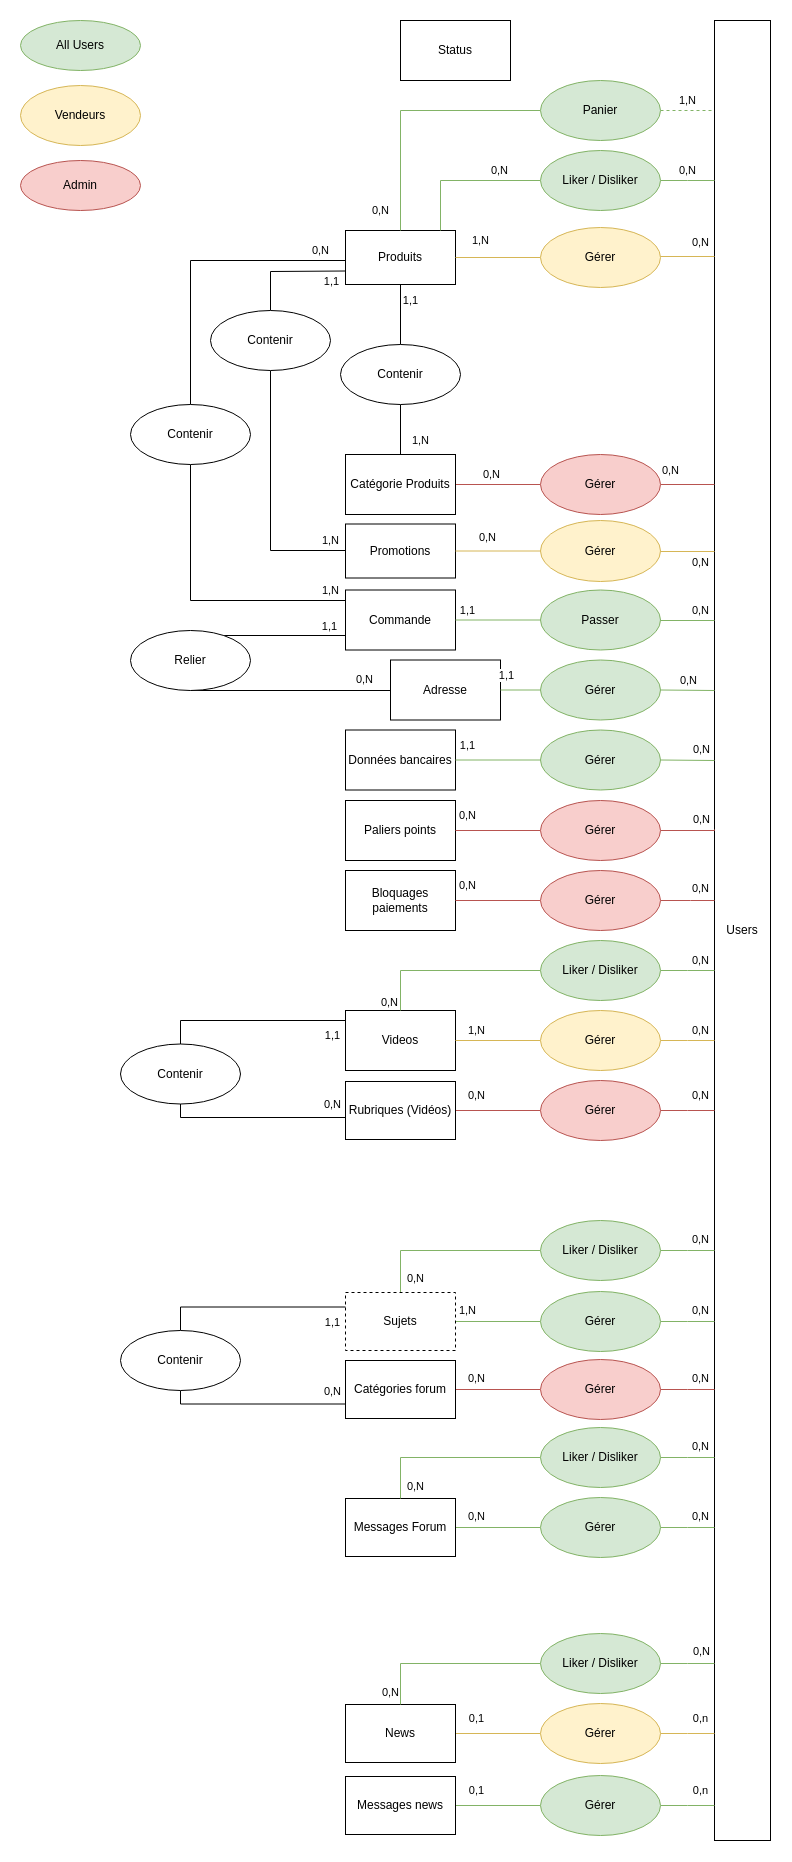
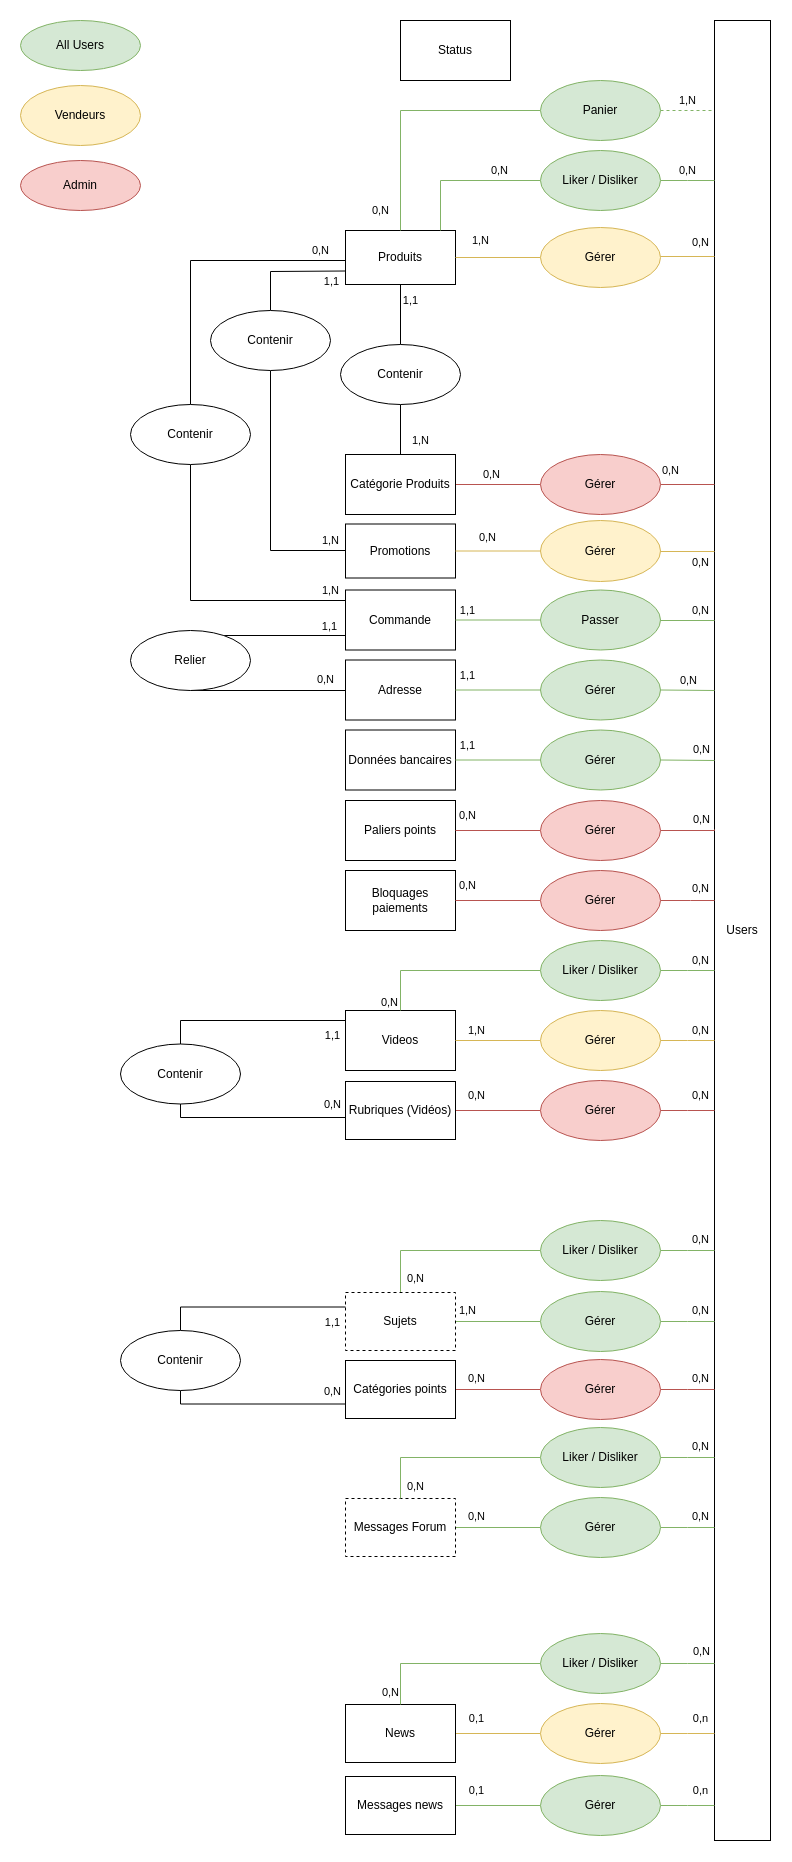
- <mxCell id="30" value="Adresse" style="rounded=0;whiteSpace=wrap;html=1;" parent="1" vertex="1"><mxGeometry x="390" y="659.5" width="110" height="60" as="geometry" /></mxCell>
+ <mxCell id="30" value="Adresse" style="rounded=0;whiteSpace=wrap;html=1;" parent="1" vertex="1"><mxGeometry x="345" y="659.5" width="110" height="60" as="geometry" /></mxCell>
- <mxCell id="62" value="Catégories forum" style="rounded=0;whiteSpace=wrap;html=1;" parent="1" vertex="1"><mxGeometry x="345" y="1360" width="110" height="58" as="geometry" /></mxCell>
+ <mxCell id="62" value="Catégories points" style="rounded=0;whiteSpace=wrap;html=1;" parent="1" vertex="1"><mxGeometry x="345" y="1360" width="110" height="58" as="geometry" /></mxCell>
- <mxCell id="66" value="Messages Forum" style="rounded=0;whiteSpace=wrap;html=1;" parent="1" vertex="1"><mxGeometry x="345" y="1498" width="110" height="58" as="geometry" /></mxCell>
+ <mxCell id="66" value="Messages Forum" style="rounded=0;whiteSpace=wrap;html=1;dashed=1;" parent="1" vertex="1"><mxGeometry x="345" y="1498" width="110" height="58" as="geometry" /></mxCell>
